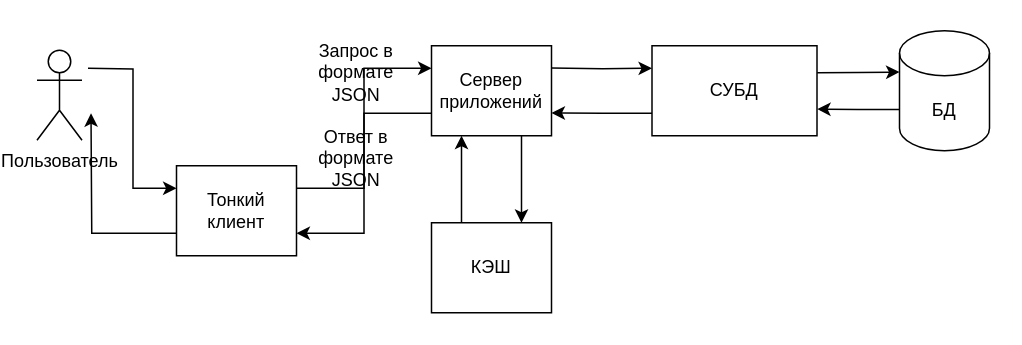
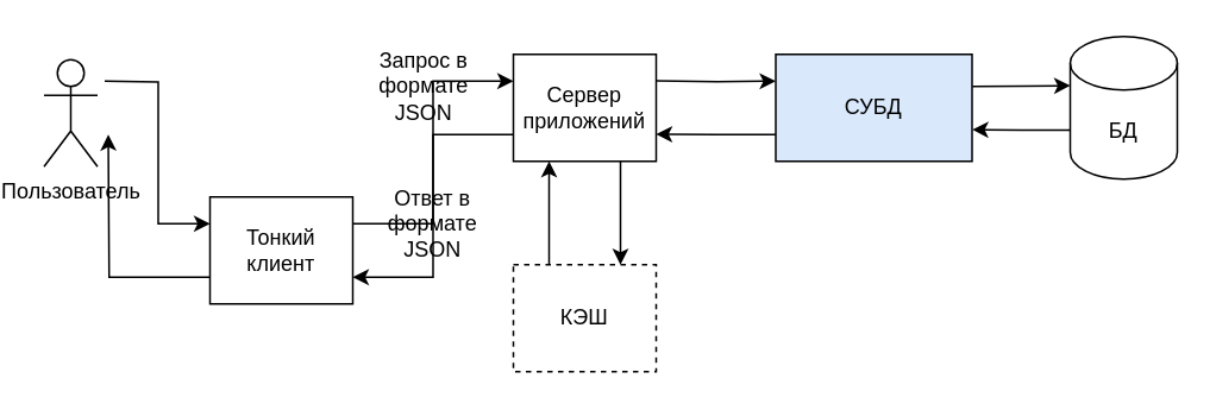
- <mxCell id="17" value="СУБД" style="rounded=0;whiteSpace=wrap;html=1;" vertex="1" parent="1"><mxGeometry x="430" y="30" width="110" height="60" as="geometry" /></mxCell>
+ <mxCell id="17" value="СУБД" style="rounded=0;whiteSpace=wrap;html=1;fillColor=#dae8fc;" vertex="1" parent="1"><mxGeometry x="430" y="30" width="110" height="60" as="geometry" /></mxCell>
- <mxCell id="8" value="Ответ в формате JSON" style="text;html=1;strokeColor=none;fillColor=none;align=center;verticalAlign=middle;whiteSpace=wrap;rounded=0;" vertex="1" parent="1"><mxGeometry x="203" y="90" width="60" height="30" as="geometry" /></mxCell>
+ <mxCell id="8" value="Ответ в формате JSON" style="text;html=1;strokeColor=none;fillColor=none;align=center;verticalAlign=middle;whiteSpace=wrap;rounded=0;" vertex="1" parent="1"><mxGeometry x="208" y="110" width="60" height="30" as="geometry" /></mxCell>
- <mxCell id="13" value="КЭШ" style="rounded=0;whiteSpace=wrap;html=1;" vertex="1" parent="1"><mxGeometry x="283" y="148" width="80" height="60" as="geometry" /></mxCell>
+ <mxCell id="13" value="КЭШ" style="rounded=0;whiteSpace=wrap;html=1;dashed=1;" vertex="1" parent="1"><mxGeometry x="283" y="148" width="80" height="60" as="geometry" /></mxCell>
